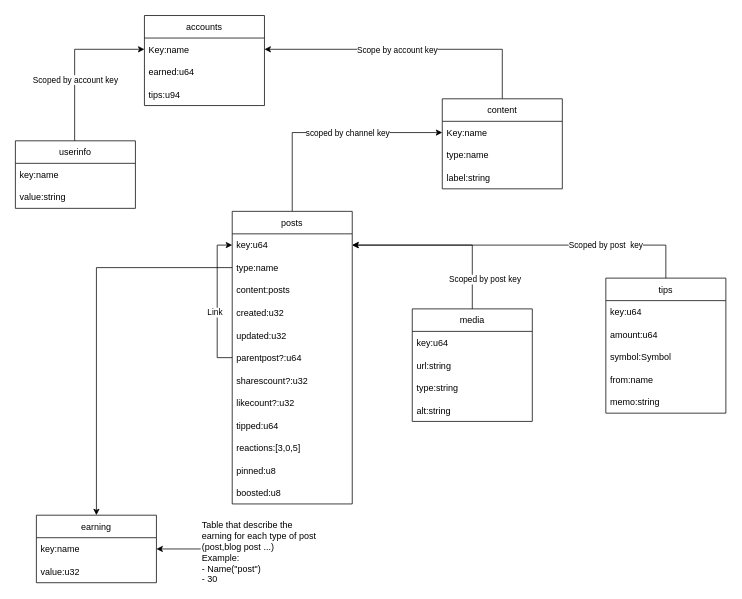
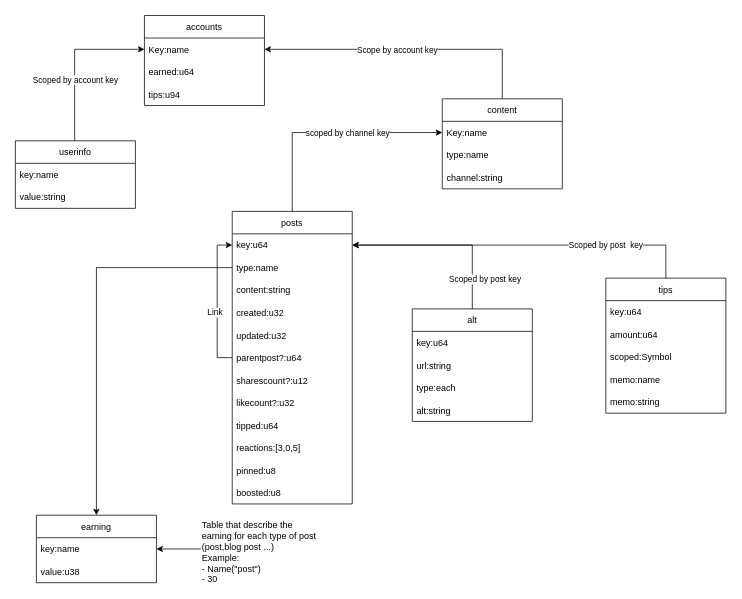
- <mxCell id="11" value="label:string" style="text;strokeColor=none;fillColor=none;align=left;verticalAlign=middle;spacingLeft=4;spacingRight=4;overflow=hidden;points=[[0,0.5],[1,0.5]];portConstraint=eastwest;rotatable=0;" parent="8" vertex="1"><mxGeometry y="90" width="160" height="30" as="geometry" /></mxCell>
+ <mxCell id="11" value="channel:string" style="text;strokeColor=none;fillColor=none;align=left;verticalAlign=middle;spacingLeft=4;spacingRight=4;overflow=hidden;points=[[0,0.5],[1,0.5]];portConstraint=eastwest;rotatable=0;" parent="8" vertex="1"><mxGeometry y="90" width="160" height="30" as="geometry" /></mxCell>
- <mxCell id="22" value="content:posts" style="text;strokeColor=none;fillColor=none;align=left;verticalAlign=middle;spacingLeft=4;spacingRight=4;overflow=hidden;points=[[0,0.5],[1,0.5]];portConstraint=eastwest;rotatable=0;" parent="19" vertex="1"><mxGeometry y="90" width="160" height="30" as="geometry" /></mxCell>
+ <mxCell id="22" value="content:string" style="text;strokeColor=none;fillColor=none;align=left;verticalAlign=middle;spacingLeft=4;spacingRight=4;overflow=hidden;points=[[0,0.5],[1,0.5]];portConstraint=eastwest;rotatable=0;" parent="19" vertex="1"><mxGeometry y="90" width="160" height="30" as="geometry" /></mxCell>
- <mxCell id="36" value="media" style="swimlane;fontStyle=0;childLayout=stackLayout;horizontal=1;startSize=30;horizontalStack=0;resizeParent=1;resizeParentMax=0;resizeLast=0;collapsible=1;marginBottom=0;" vertex="1" parent="1"><mxGeometry x="549" y="411" width="160" height="150" as="geometry" /></mxCell>
+ <mxCell id="36" value="alt" style="swimlane;fontStyle=0;childLayout=stackLayout;horizontal=1;startSize=30;horizontalStack=0;resizeParent=1;resizeParentMax=0;resizeLast=0;collapsible=1;marginBottom=0;" vertex="1" parent="1"><mxGeometry x="549" y="411" width="160" height="150" as="geometry" /></mxCell>
- <mxCell id="52" value="symbol:Symbol" style="text;strokeColor=none;fillColor=none;align=left;verticalAlign=middle;spacingLeft=4;spacingRight=4;overflow=hidden;points=[[0,0.5],[1,0.5]];portConstraint=eastwest;rotatable=0;" vertex="1" parent="49"><mxGeometry y="90" width="160" height="30" as="geometry" /></mxCell>
+ <mxCell id="52" value="scoped:Symbol" style="text;strokeColor=none;fillColor=none;align=left;verticalAlign=middle;spacingLeft=4;spacingRight=4;overflow=hidden;points=[[0,0.5],[1,0.5]];portConstraint=eastwest;rotatable=0;" vertex="1" parent="49"><mxGeometry y="90" width="160" height="30" as="geometry" /></mxCell>
- <mxCell id="28" value="sharescount?:u32" style="text;strokeColor=none;fillColor=none;align=left;verticalAlign=middle;spacingLeft=4;spacingRight=4;overflow=hidden;points=[[0,0.5],[1,0.5]];portConstraint=eastwest;rotatable=0;" vertex="1" parent="19"><mxGeometry y="210" width="160" height="30" as="geometry" /></mxCell>
+ <mxCell id="28" value="sharescount?:u12" style="text;strokeColor=none;fillColor=none;align=left;verticalAlign=middle;spacingLeft=4;spacingRight=4;overflow=hidden;points=[[0,0.5],[1,0.5]];portConstraint=eastwest;rotatable=0;" vertex="1" parent="19"><mxGeometry y="210" width="160" height="30" as="geometry" /></mxCell>
- <mxCell id="53" value="from:name" style="text;strokeColor=none;fillColor=none;align=left;verticalAlign=middle;spacingLeft=4;spacingRight=4;overflow=hidden;points=[[0,0.5],[1,0.5]];portConstraint=eastwest;rotatable=0;" vertex="1" parent="49"><mxGeometry y="120" width="160" height="30" as="geometry" /></mxCell>
+ <mxCell id="53" value="memo:name" style="text;strokeColor=none;fillColor=none;align=left;verticalAlign=middle;spacingLeft=4;spacingRight=4;overflow=hidden;points=[[0,0.5],[1,0.5]];portConstraint=eastwest;rotatable=0;" vertex="1" parent="49"><mxGeometry y="120" width="160" height="30" as="geometry" /></mxCell>
- <mxCell id="39" value="type:string" style="text;strokeColor=none;fillColor=none;align=left;verticalAlign=middle;spacingLeft=4;spacingRight=4;overflow=hidden;points=[[0,0.5],[1,0.5]];portConstraint=eastwest;rotatable=0;" vertex="1" parent="36"><mxGeometry y="90" width="160" height="30" as="geometry" /></mxCell>
+ <mxCell id="39" value="type:each" style="text;strokeColor=none;fillColor=none;align=left;verticalAlign=middle;spacingLeft=4;spacingRight=4;overflow=hidden;points=[[0,0.5],[1,0.5]];portConstraint=eastwest;rotatable=0;" vertex="1" parent="36"><mxGeometry y="90" width="160" height="30" as="geometry" /></mxCell>
- <mxCell id="43" value="value:u32" style="text;strokeColor=none;fillColor=none;align=left;verticalAlign=middle;spacingLeft=4;spacingRight=4;overflow=hidden;points=[[0,0.5],[1,0.5]];portConstraint=eastwest;rotatable=0;" vertex="1" parent="41"><mxGeometry y="60" width="160" height="30" as="geometry" /></mxCell>
+ <mxCell id="43" value="value:u38" style="text;strokeColor=none;fillColor=none;align=left;verticalAlign=middle;spacingLeft=4;spacingRight=4;overflow=hidden;points=[[0,0.5],[1,0.5]];portConstraint=eastwest;rotatable=0;" vertex="1" parent="41"><mxGeometry y="60" width="160" height="30" as="geometry" /></mxCell>
